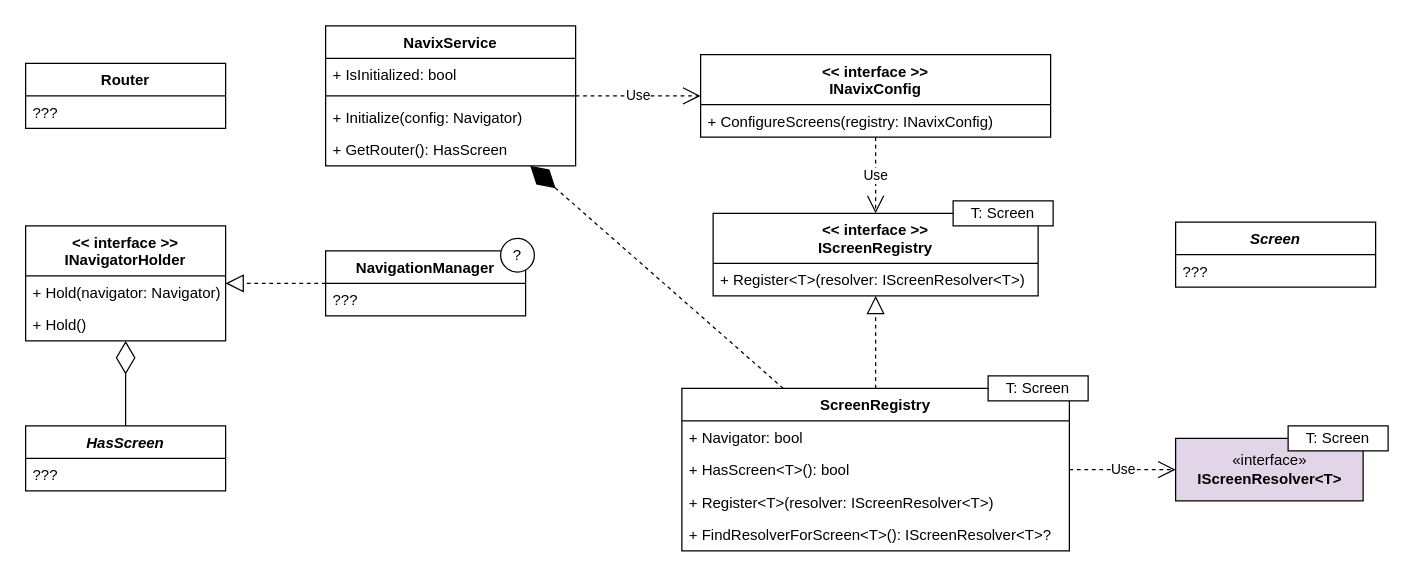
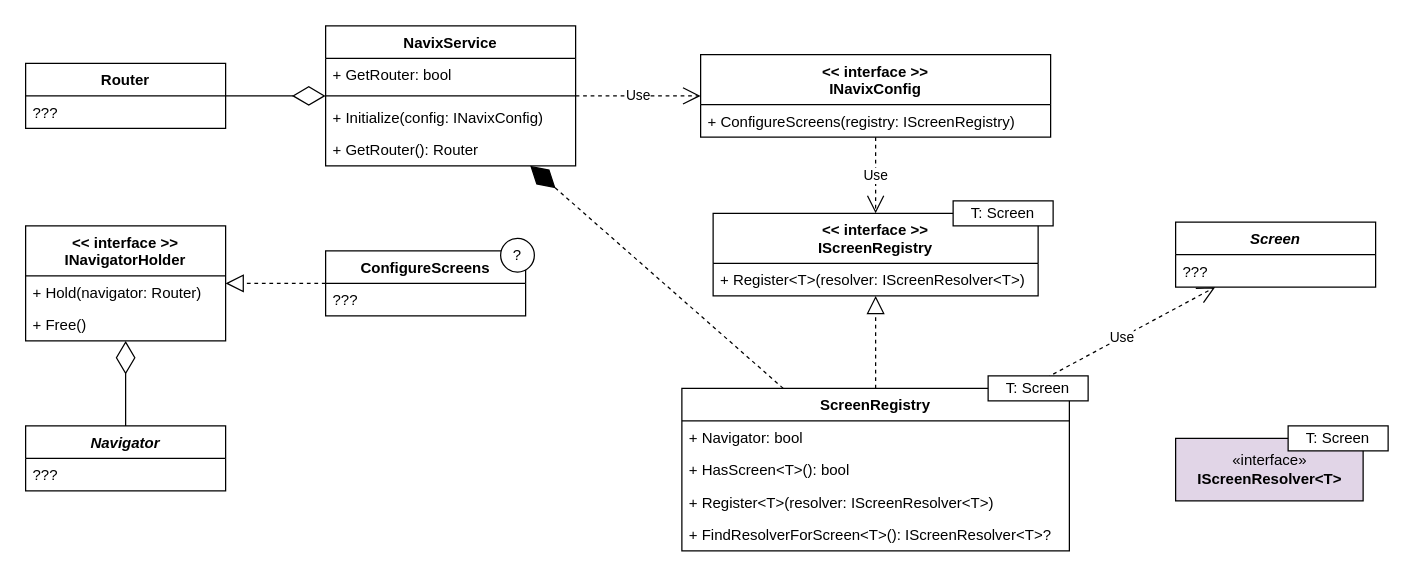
- <mxCell id="3" value="+ IsInitialized: bool" style="text;strokeColor=none;fillColor=none;align=left;verticalAlign=top;spacingLeft=4;spacingRight=4;overflow=hidden;rotatable=0;points=[[0,0.5],[1,0.5]];portConstraint=eastwest;" vertex="1" parent="2"><mxGeometry y="26" width="200" height="26" as="geometry" /></mxCell>
+ <mxCell id="3" value="+ GetRouter: bool" style="text;strokeColor=none;fillColor=none;align=left;verticalAlign=top;spacingLeft=4;spacingRight=4;overflow=hidden;rotatable=0;points=[[0,0.5],[1,0.5]];portConstraint=eastwest;" vertex="1" parent="2"><mxGeometry y="26" width="200" height="26" as="geometry" /></mxCell>
+ <mxCell id="21" value="" style="endArrow=diamondThin;endFill=0;endSize=24;html=1;" edge="1" parent="1" source="19" target="2"><mxGeometry width="160" relative="1" as="geometry"><mxPoint x="170" y="260" as="sourcePoint" /><mxPoint x="330" y="260" as="targetPoint" /></mxGeometry></mxCell>
- <mxCell id="5" value="+ Initialize(config: Navigator)" style="text;strokeColor=none;fillColor=none;align=left;verticalAlign=top;spacingLeft=4;spacingRight=4;overflow=hidden;rotatable=0;points=[[0,0.5],[1,0.5]];portConstraint=eastwest;" vertex="1" parent="2"><mxGeometry y="60" width="200" height="26" as="geometry" /></mxCell>
+ <mxCell id="5" value="+ Initialize(config: INavixConfig)" style="text;strokeColor=none;fillColor=none;align=left;verticalAlign=top;spacingLeft=4;spacingRight=4;overflow=hidden;rotatable=0;points=[[0,0.5],[1,0.5]];portConstraint=eastwest;" vertex="1" parent="2"><mxGeometry y="60" width="200" height="26" as="geometry" /></mxCell>
- <mxCell id="8" value="+ ConfigureScreens(registry: INavixConfig)" style="text;strokeColor=none;fillColor=none;align=left;verticalAlign=top;spacingLeft=4;spacingRight=4;overflow=hidden;rotatable=0;points=[[0,0.5],[1,0.5]];portConstraint=eastwest;" vertex="1" parent="7"><mxGeometry y="40" width="280" height="26" as="geometry" /></mxCell>
+ <mxCell id="8" value="+ ConfigureScreens(registry: IScreenRegistry)" style="text;strokeColor=none;fillColor=none;align=left;verticalAlign=top;spacingLeft=4;spacingRight=4;overflow=hidden;rotatable=0;points=[[0,0.5],[1,0.5]];portConstraint=eastwest;" vertex="1" parent="7"><mxGeometry y="40" width="280" height="26" as="geometry" /></mxCell>
- <mxCell id="6" value="+ GetRouter(): HasScreen" style="text;strokeColor=none;fillColor=none;align=left;verticalAlign=top;spacingLeft=4;spacingRight=4;overflow=hidden;rotatable=0;points=[[0,0.5],[1,0.5]];portConstraint=eastwest;" vertex="1" parent="2"><mxGeometry y="86" width="200" height="26" as="geometry" /></mxCell>
+ <mxCell id="6" value="+ GetRouter(): Router" style="text;strokeColor=none;fillColor=none;align=left;verticalAlign=top;spacingLeft=4;spacingRight=4;overflow=hidden;rotatable=0;points=[[0,0.5],[1,0.5]];portConstraint=eastwest;" vertex="1" parent="2"><mxGeometry y="86" width="200" height="26" as="geometry" /></mxCell>
- <mxCell id="37" value="NavigationManager" style="swimlane;fontStyle=1;align=center;verticalAlign=top;childLayout=stackLayout;horizontal=1;startSize=26;horizontalStack=0;resizeParent=1;resizeParentMax=0;resizeLast=0;collapsible=1;marginBottom=0;" vertex="1" parent="1"><mxGeometry x="260" y="200" width="160" height="52" as="geometry" /></mxCell>
+ <mxCell id="37" value="ConfigureScreens" style="swimlane;fontStyle=1;align=center;verticalAlign=top;childLayout=stackLayout;horizontal=1;startSize=26;horizontalStack=0;resizeParent=1;resizeParentMax=0;resizeLast=0;collapsible=1;marginBottom=0;" vertex="1" parent="1"><mxGeometry x="260" y="200" width="160" height="52" as="geometry" /></mxCell>
- <mxCell id="31" value="+ Hold(navigator: Navigator)" style="text;strokeColor=none;fillColor=none;align=left;verticalAlign=top;spacingLeft=4;spacingRight=4;overflow=hidden;rotatable=0;points=[[0,0.5],[1,0.5]];portConstraint=eastwest;" vertex="1" parent="30"><mxGeometry y="40" width="160" height="26" as="geometry" /></mxCell>
+ <mxCell id="31" value="+ Hold(navigator: Router)" style="text;strokeColor=none;fillColor=none;align=left;verticalAlign=top;spacingLeft=4;spacingRight=4;overflow=hidden;rotatable=0;points=[[0,0.5],[1,0.5]];portConstraint=eastwest;" vertex="1" parent="30"><mxGeometry y="40" width="160" height="26" as="geometry" /></mxCell>
- <mxCell id="32" value="+ Hold()" style="text;strokeColor=none;fillColor=none;align=left;verticalAlign=top;spacingLeft=4;spacingRight=4;overflow=hidden;rotatable=0;points=[[0,0.5],[1,0.5]];portConstraint=eastwest;" vertex="1" parent="30"><mxGeometry y="66" width="160" height="26" as="geometry" /></mxCell>
+ <mxCell id="32" value="+ Free()" style="text;strokeColor=none;fillColor=none;align=left;verticalAlign=top;spacingLeft=4;spacingRight=4;overflow=hidden;rotatable=0;points=[[0,0.5],[1,0.5]];portConstraint=eastwest;" vertex="1" parent="30"><mxGeometry y="66" width="160" height="26" as="geometry" /></mxCell>
- <mxCell id="34" value="HasScreen" style="swimlane;fontStyle=3;align=center;verticalAlign=top;childLayout=stackLayout;horizontal=1;startSize=26;horizontalStack=0;resizeParent=1;resizeParentMax=0;resizeLast=0;collapsible=1;marginBottom=0;" vertex="1" parent="1"><mxGeometry x="20" y="340" width="160" height="52" as="geometry" /></mxCell>
+ <mxCell id="34" value="Navigator" style="swimlane;fontStyle=3;align=center;verticalAlign=top;childLayout=stackLayout;horizontal=1;startSize=26;horizontalStack=0;resizeParent=1;resizeParentMax=0;resizeLast=0;collapsible=1;marginBottom=0;" vertex="1" parent="1"><mxGeometry x="20" y="340" width="160" height="52" as="geometry" /></mxCell>
- <mxCell id="28" value="Use" style="endArrow=open;endSize=12;dashed=1;html=1;" edge="1" parent="1" source="12" target="17"><mxGeometry width="160" relative="1" as="geometry"><mxPoint x="860" y="510" as="sourcePoint" /><mxPoint x="1020" y="510" as="targetPoint" /></mxGeometry></mxCell>
+ <mxCell id="28" value="Use" style="endArrow=open;endSize=12;dashed=1;html=1;" edge="1" parent="1" source="12" target="26"><mxGeometry width="160" relative="1" as="geometry"><mxPoint x="860" y="510" as="sourcePoint" /><mxPoint x="1020" y="510" as="targetPoint" /></mxGeometry></mxCell>
